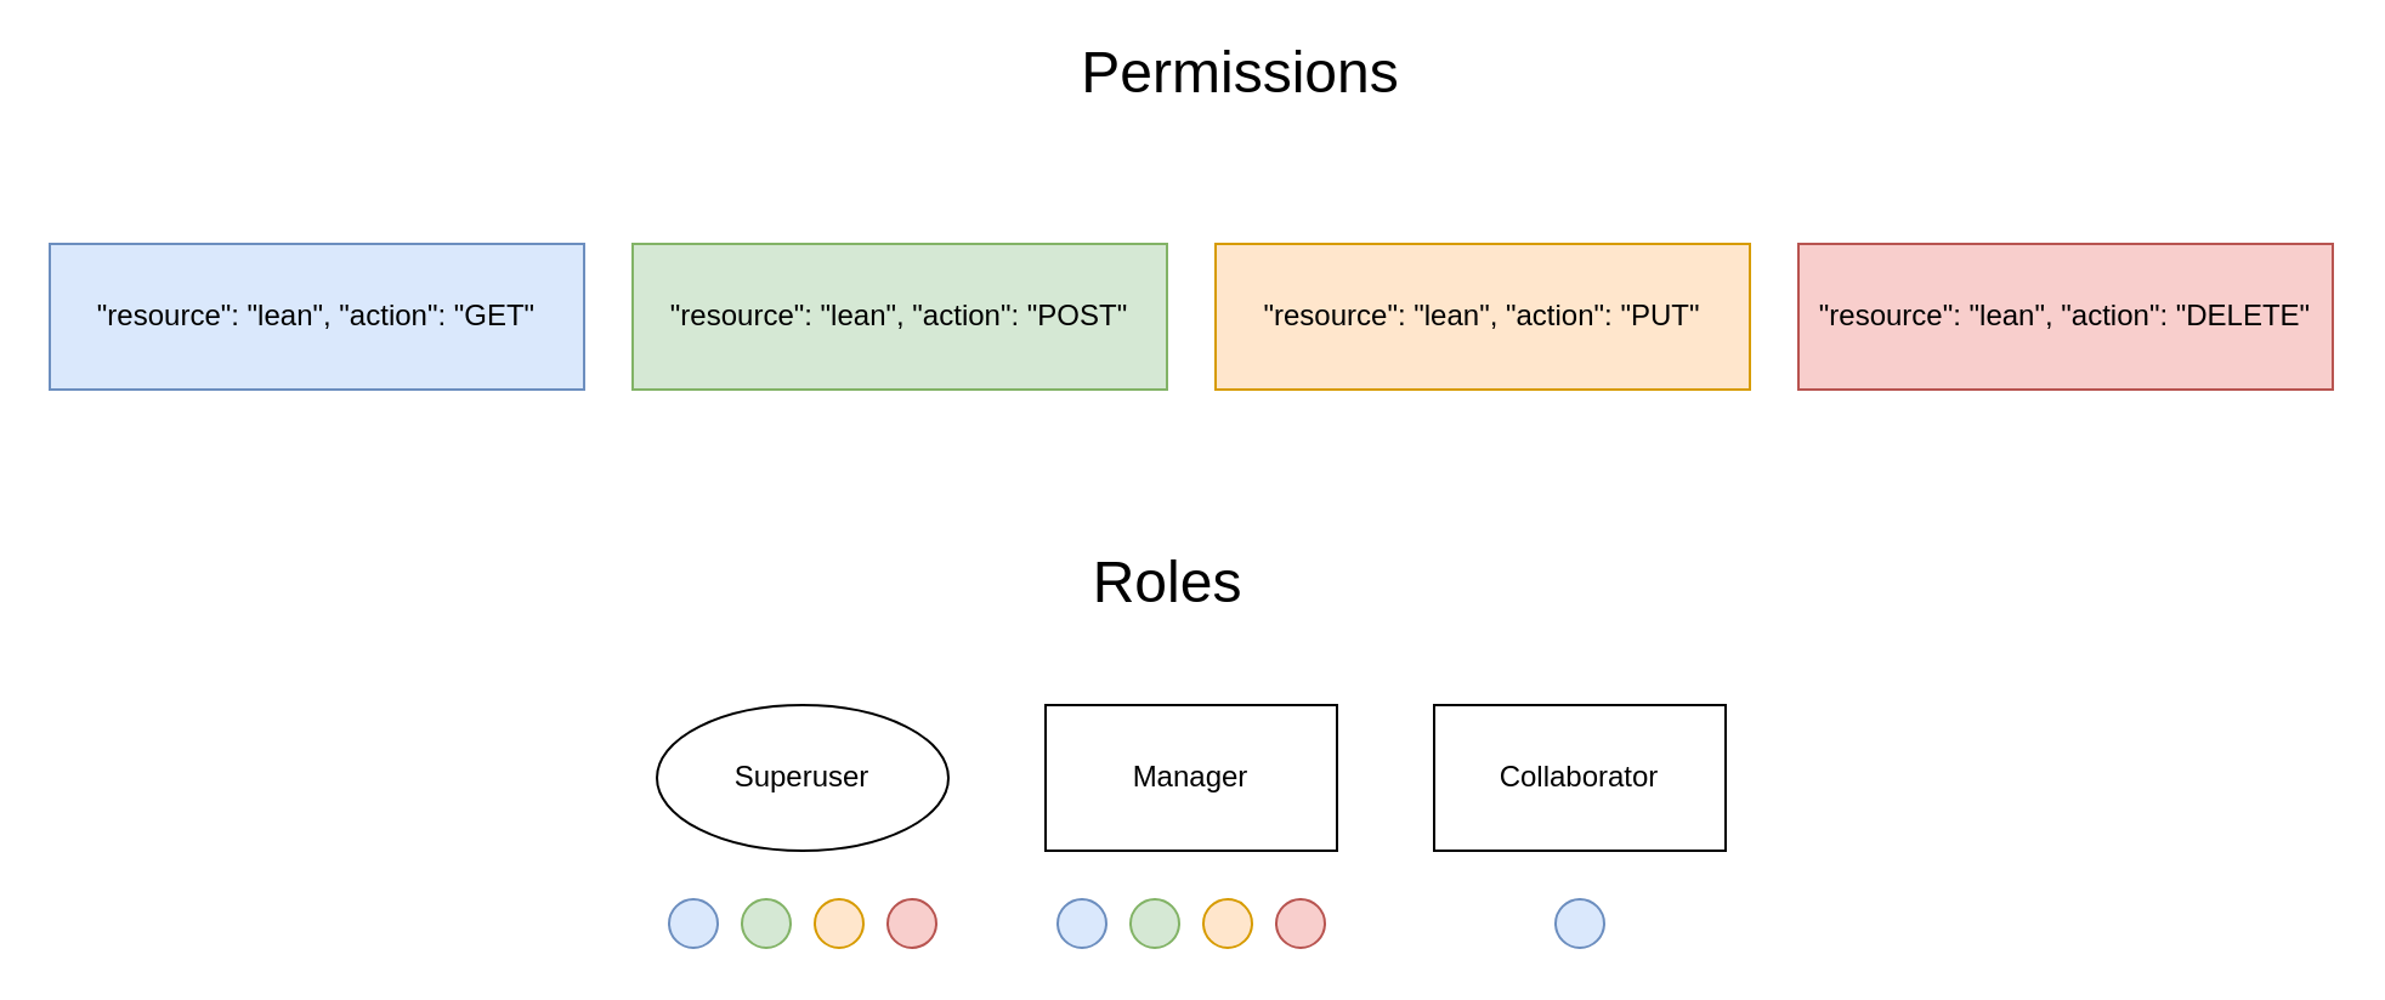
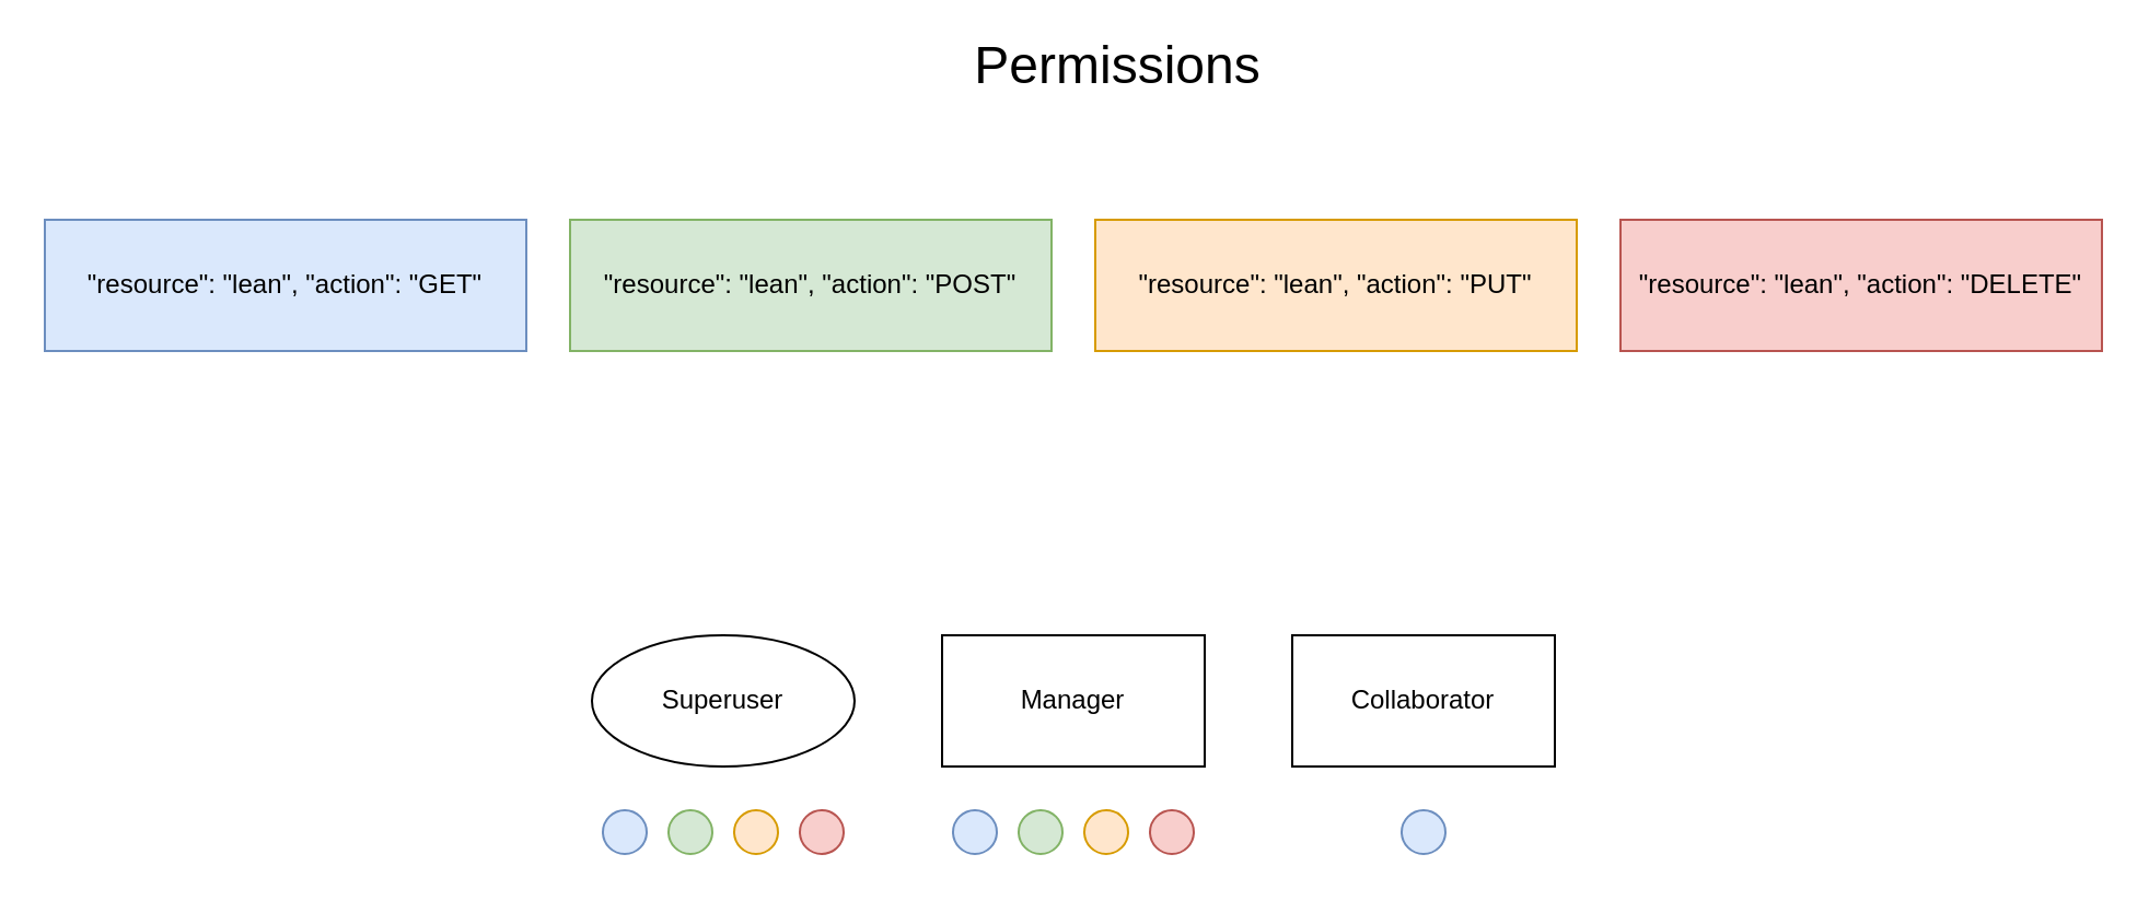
- <mxCell id="19" value="&lt;font style=&quot;font-size: 24px&quot;&gt;Roles&lt;/font&gt;" style="text;html=1;align=center;verticalAlign=middle;resizable=0;points=[];autosize=1;strokeColor=none;" vertex="1" parent="1"><mxGeometry x="440" y="230" width="80" height="20" as="geometry" /></mxCell>
